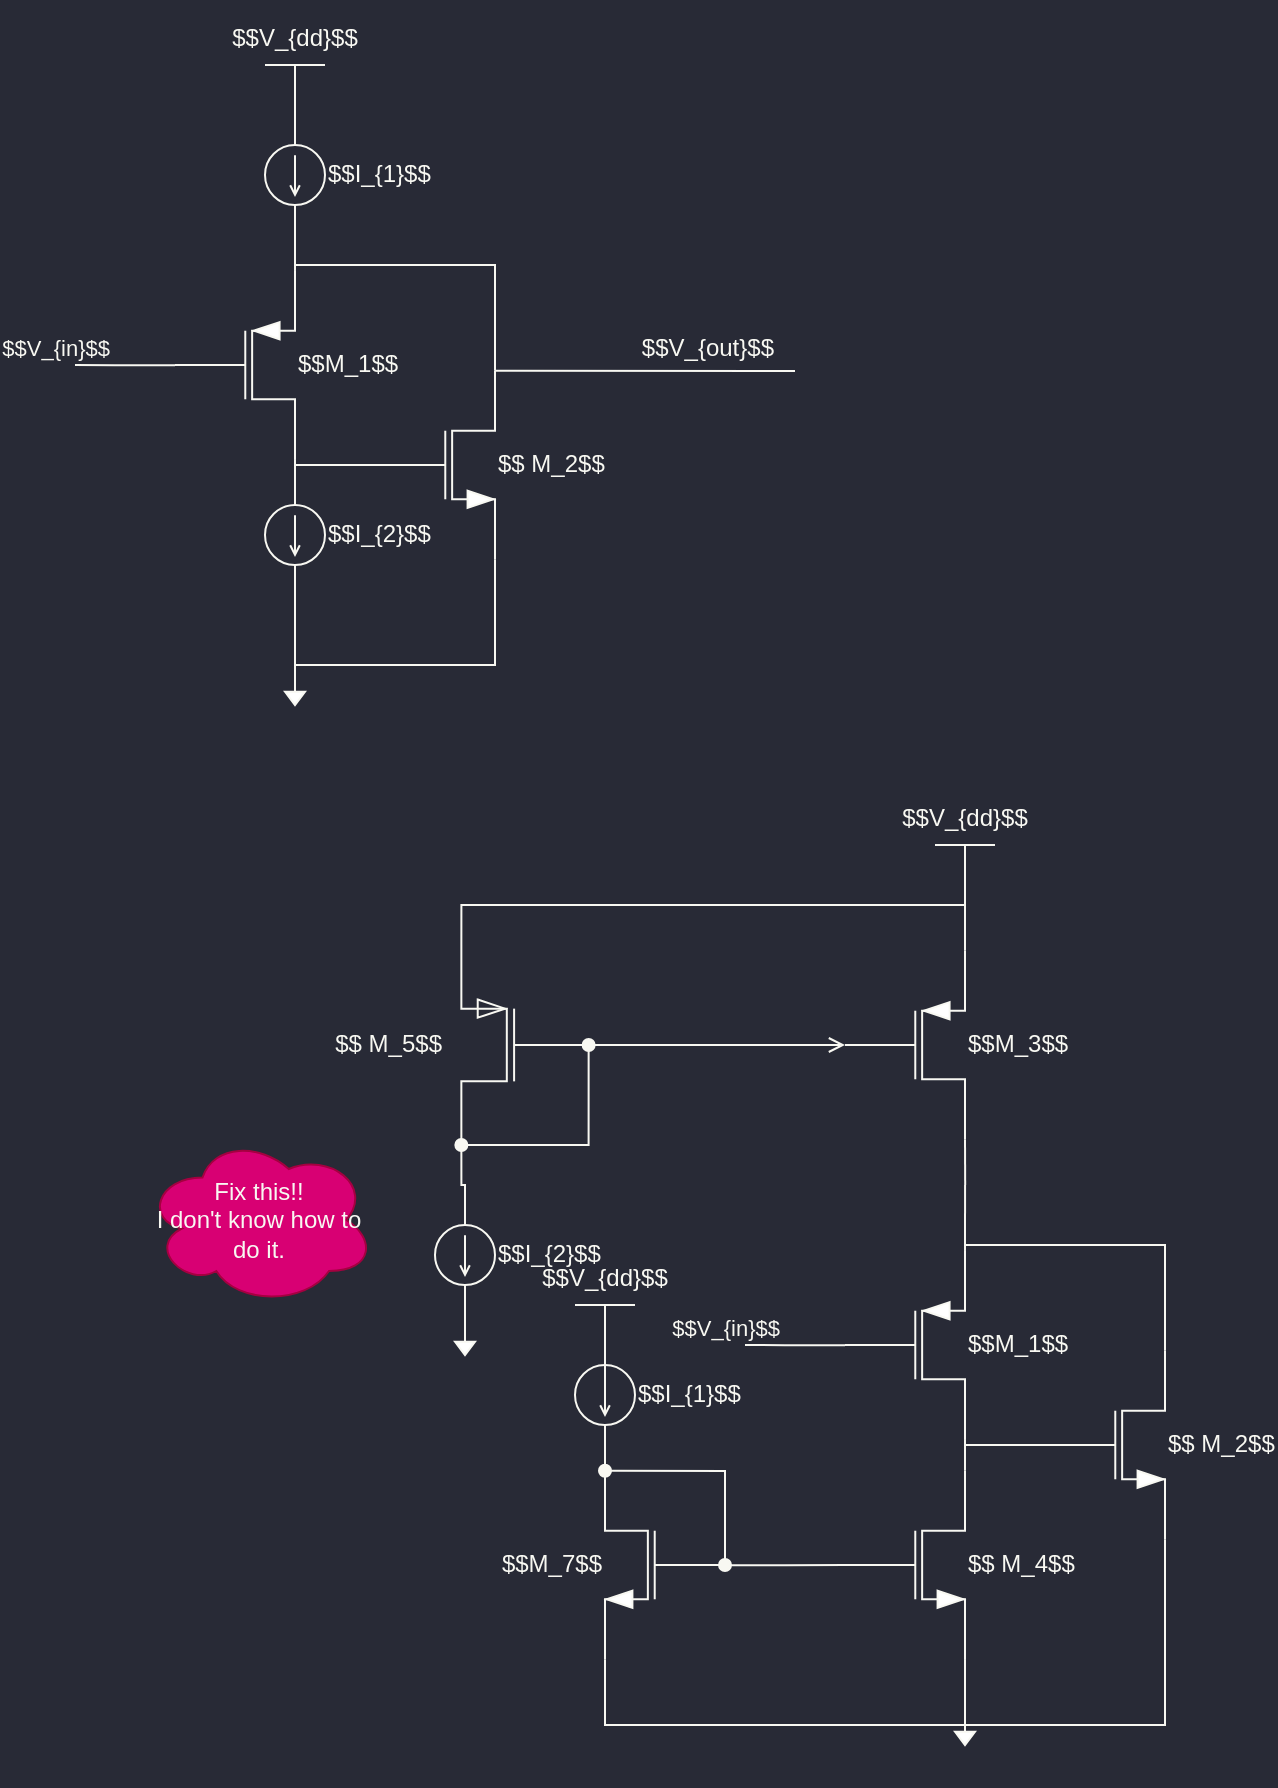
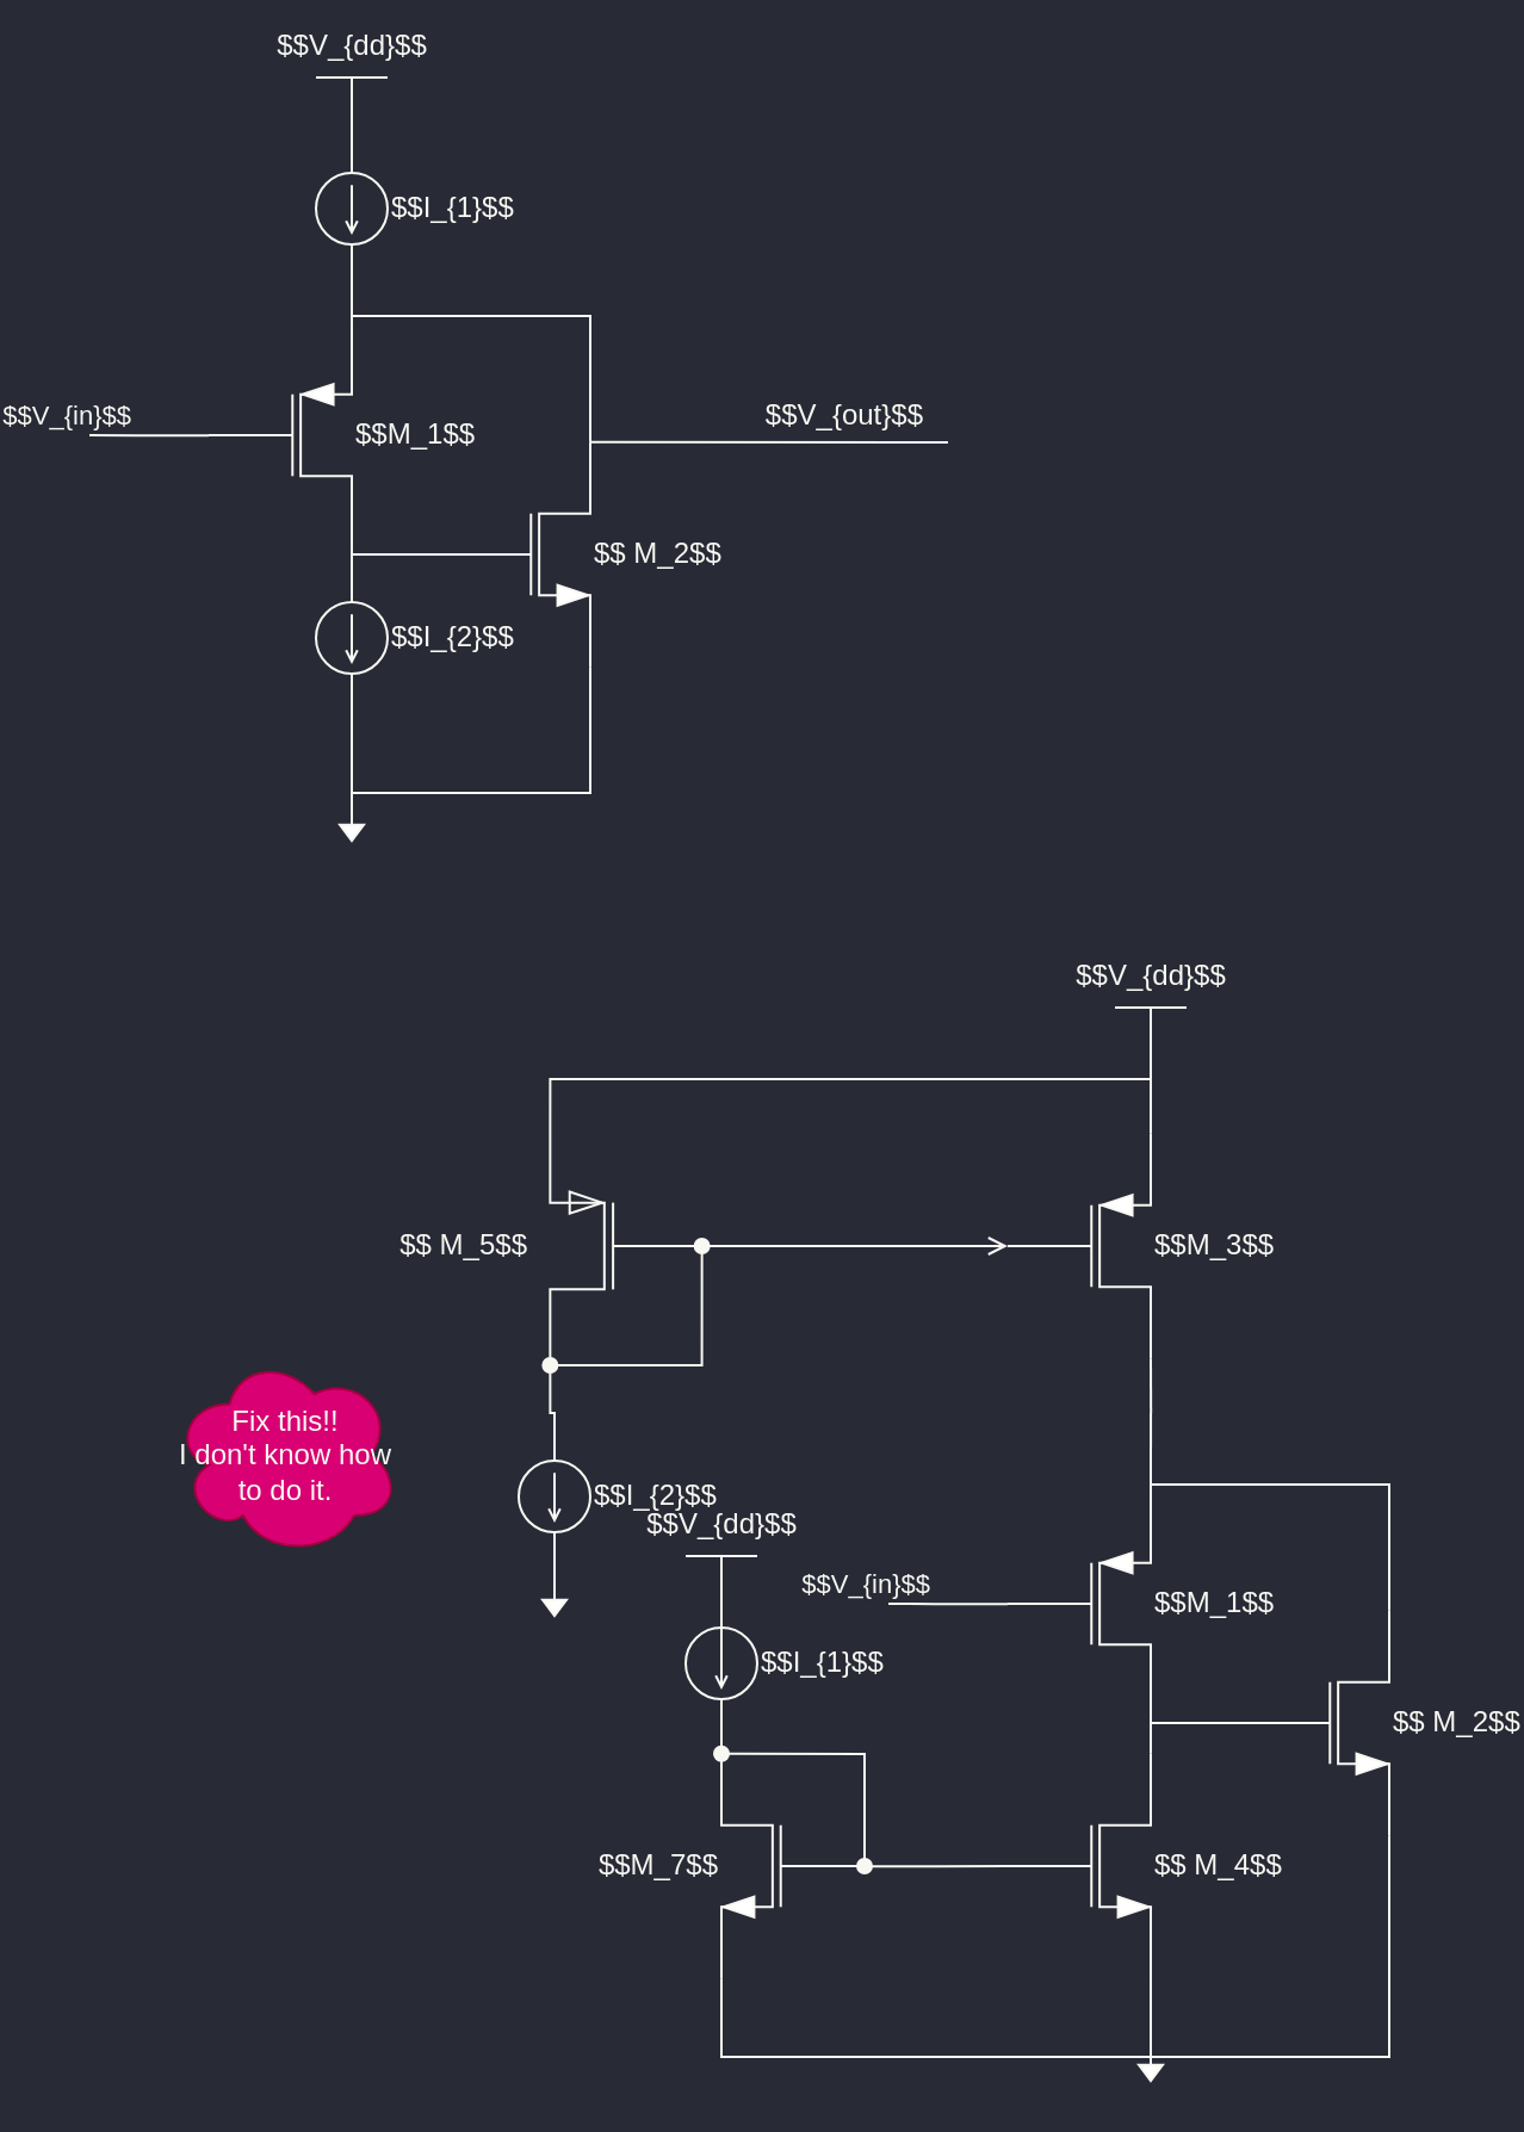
- <mxCell id="50" value="&lt;div&gt;Fix this!!&lt;/div&gt;&lt;div&gt;I don't know how to do it.&lt;br&gt;&lt;/div&gt;" style="ellipse;shape=cloud;whiteSpace=wrap;html=1;fillColor=#d80073;fontColor=#f8f8f2;strokeColor=#A50040;" parent="1" vertex="1"><mxGeometry x="55" y="555" width="115" height="85" as="geometry" /></mxCell>
+ <mxCell id="50" value="&lt;div&gt;Fix this!!&lt;/div&gt;&lt;div&gt;I don't know how to do it.&lt;br&gt;&lt;/div&gt;" style="ellipse;shape=cloud;whiteSpace=wrap;html=1;fillColor=#d80073;fontColor=#f8f8f2;strokeColor=#A50040;" parent="1" vertex="1"><mxGeometry x="55" y="555" width="95" height="85" as="geometry" /></mxCell>
